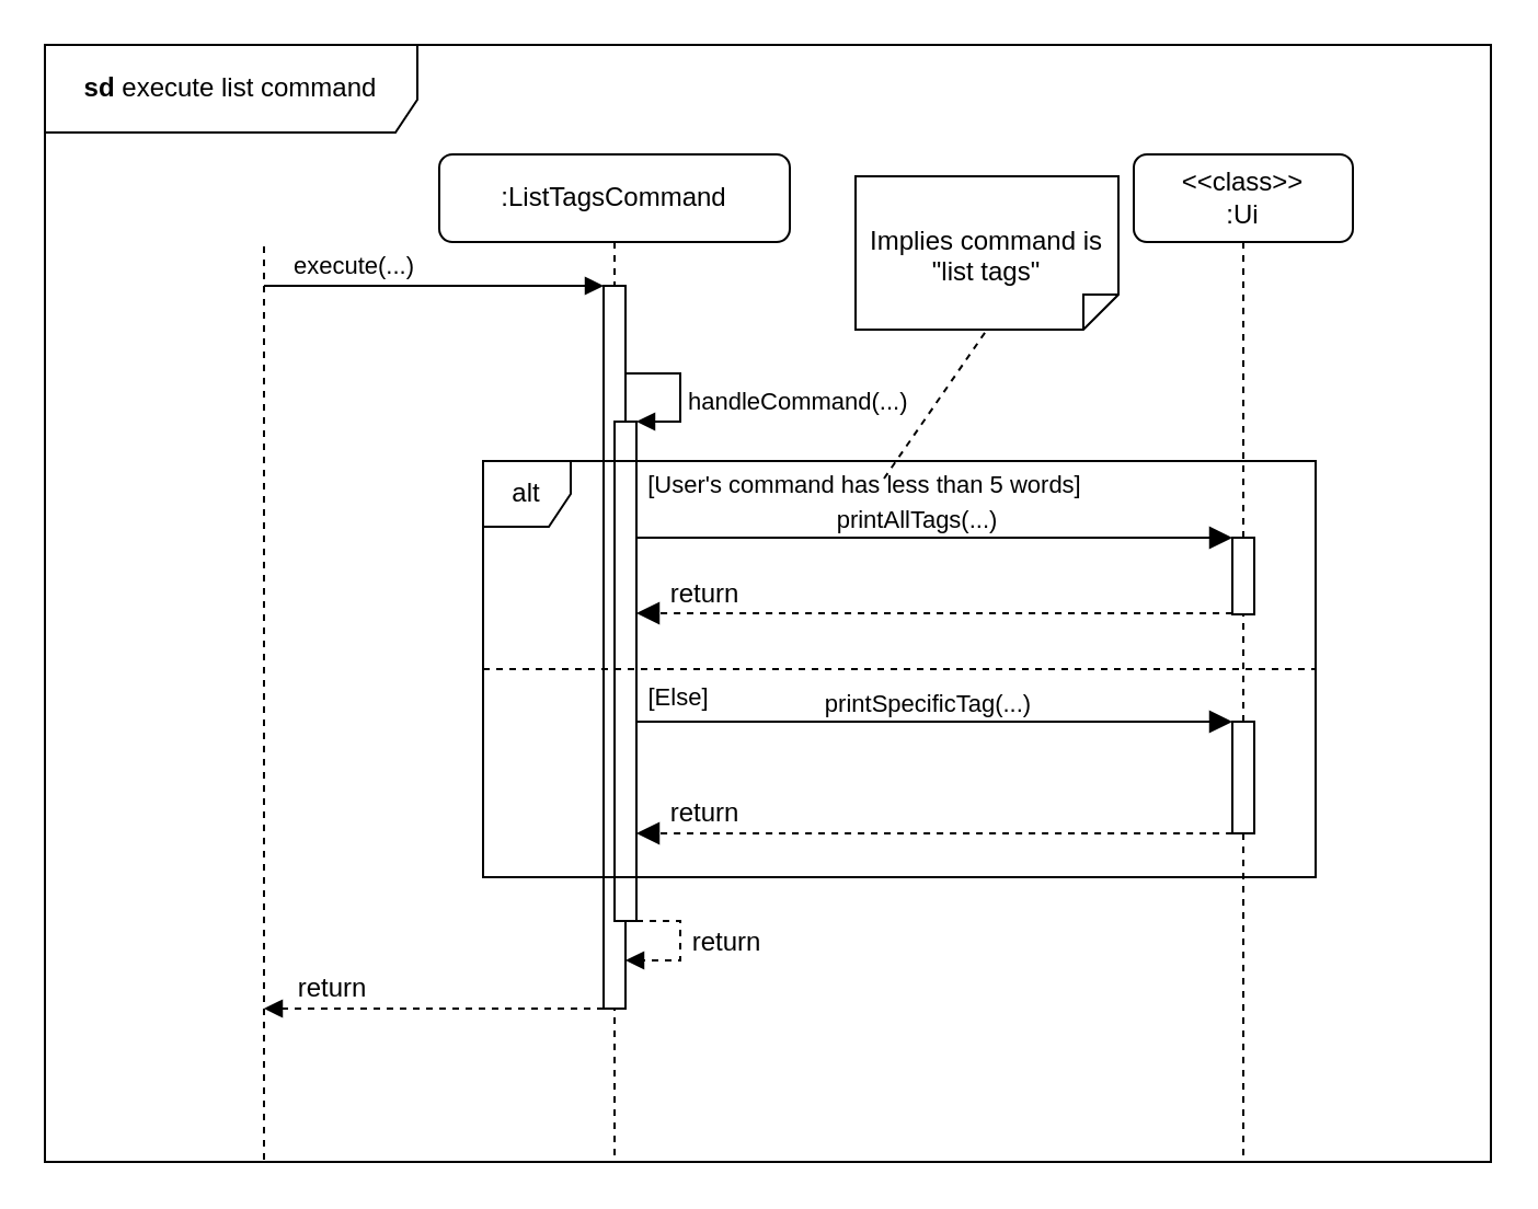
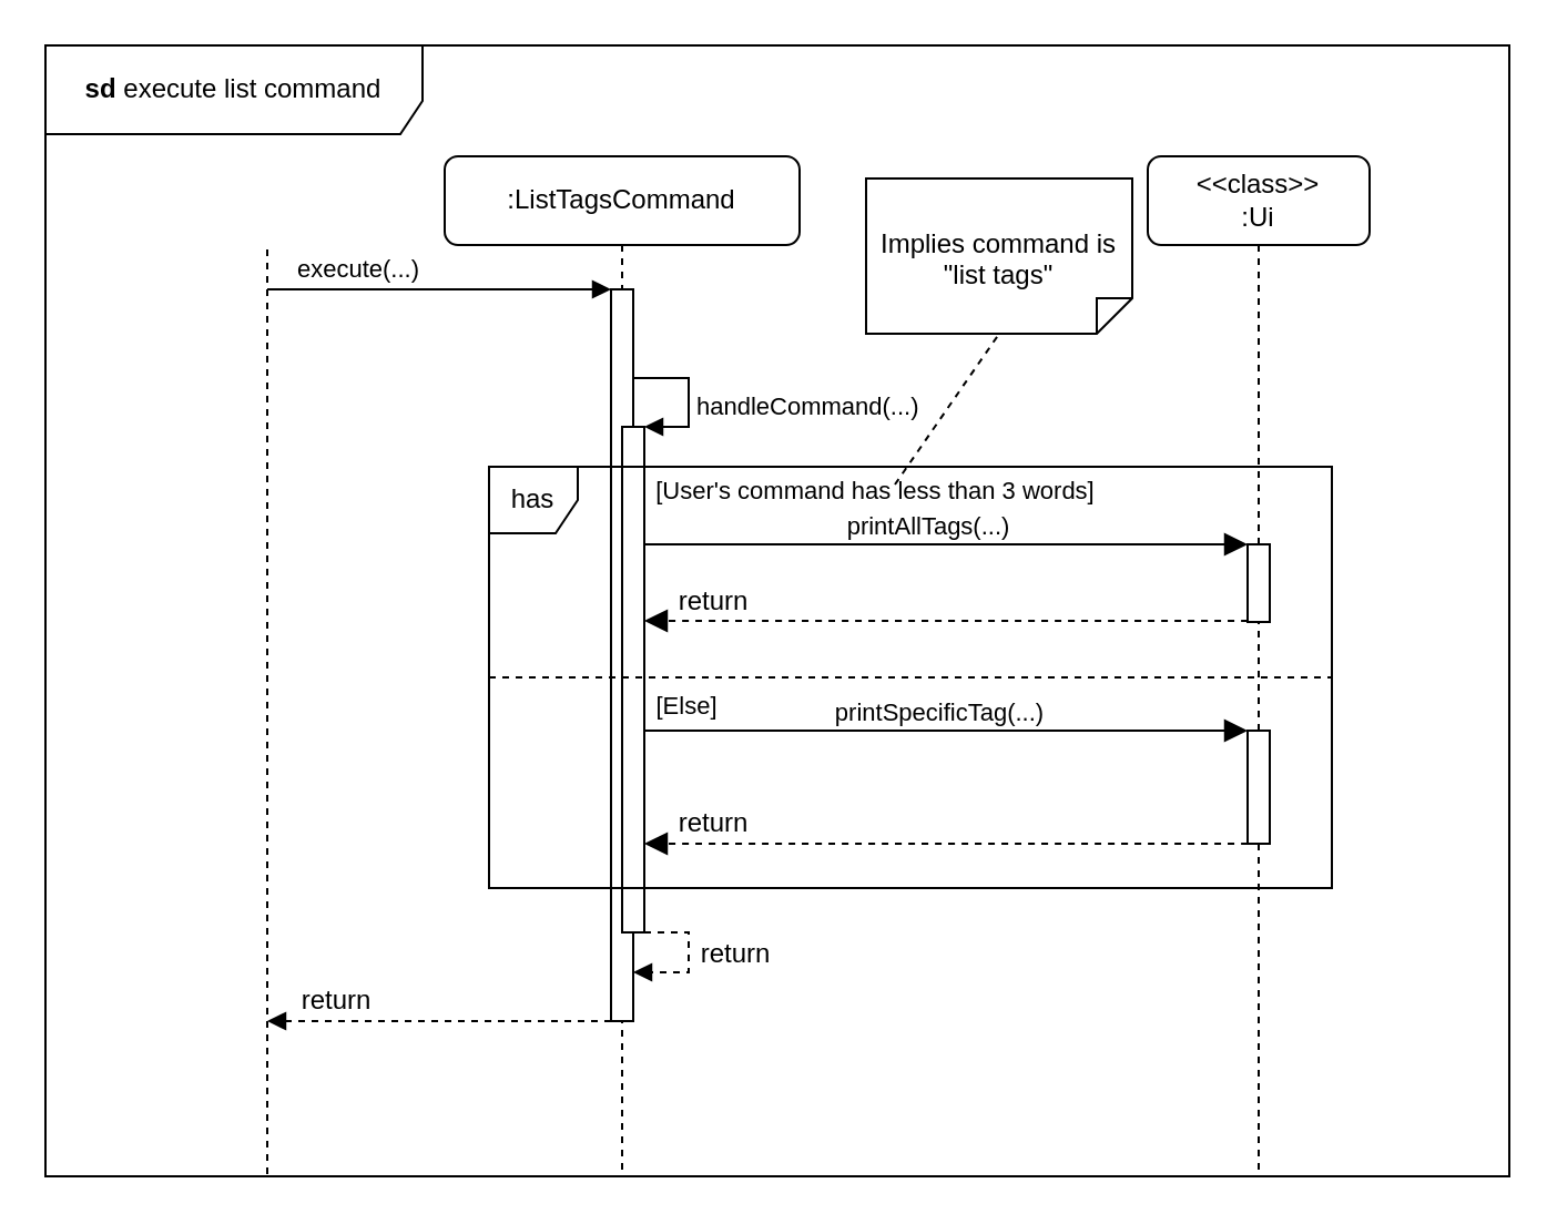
- <mxCell id="18" value="&lt;div&gt;&lt;span style=&quot;font-size: 11px;&quot;&gt;[User's command has less than 5 words]&lt;/span&gt;&lt;/div&gt;" style="text;html=1;align=center;verticalAlign=middle;resizable=0;points=[];autosize=1;strokeColor=none;fillColor=none;fontSize=16;" parent="17" vertex="1"><mxGeometry x="64" y="-6" width="220" height="30" as="geometry" /></mxCell>
+ <mxCell id="18" value="&lt;div&gt;&lt;span style=&quot;font-size: 11px;&quot;&gt;[User's command has less than 3 words]&lt;/span&gt;&lt;/div&gt;" style="text;html=1;align=center;verticalAlign=middle;resizable=0;points=[];autosize=1;strokeColor=none;fillColor=none;fontSize=16;" parent="17" vertex="1"><mxGeometry x="64" y="-6" width="220" height="30" as="geometry" /></mxCell>
- <mxCell id="17" value="alt" style="shape=umlFrame;whiteSpace=wrap;html=1;pointerEvents=0;recursiveResize=0;container=1;collapsible=0;width=40;height=30;" parent="1" vertex="1"><mxGeometry x="220" y="210" width="380" height="190" as="geometry" /></mxCell>
+ <mxCell id="17" value="has" style="shape=umlFrame;whiteSpace=wrap;html=1;pointerEvents=0;recursiveResize=0;container=1;collapsible=0;width=40;height=30;" parent="1" vertex="1"><mxGeometry x="220" y="210" width="380" height="190" as="geometry" /></mxCell>
